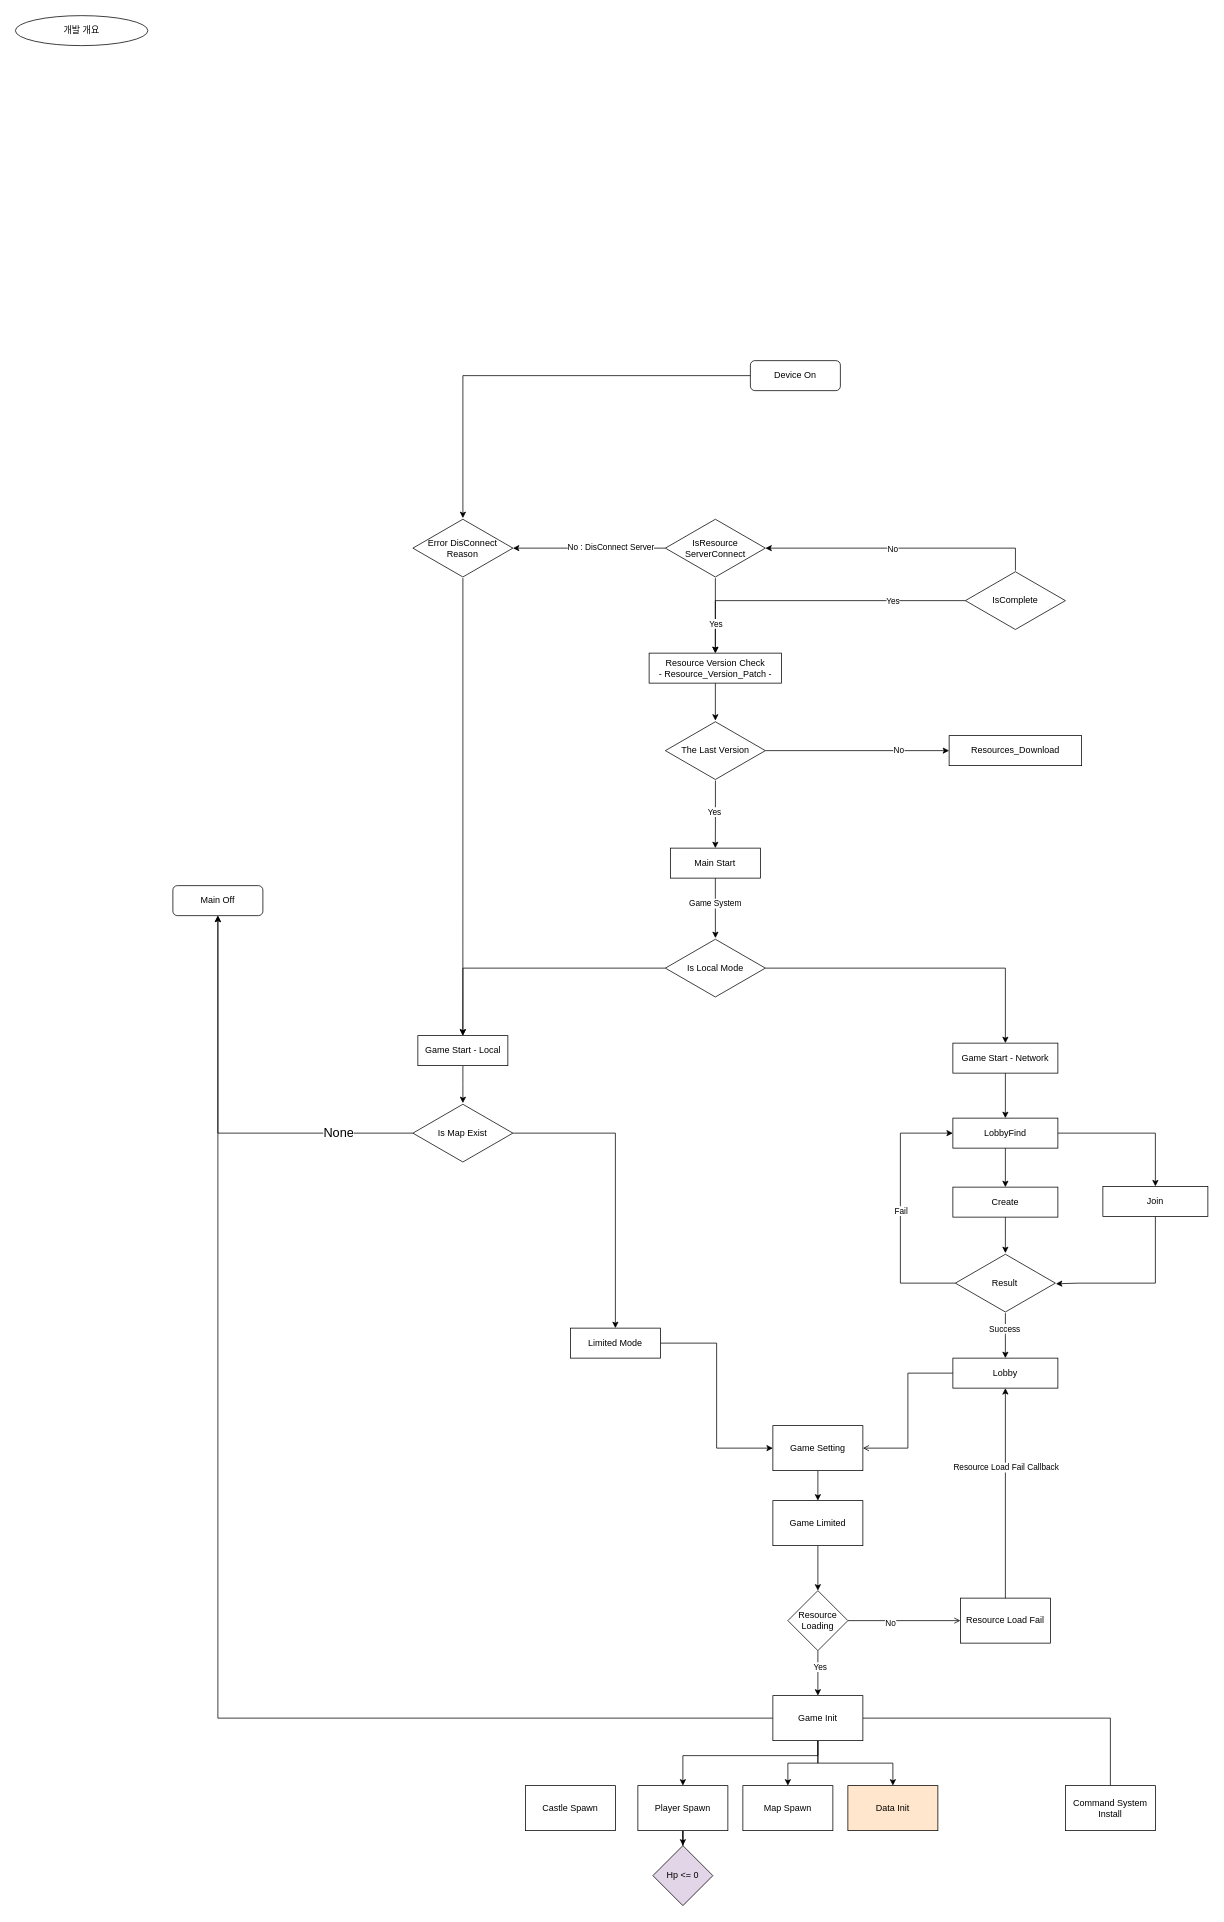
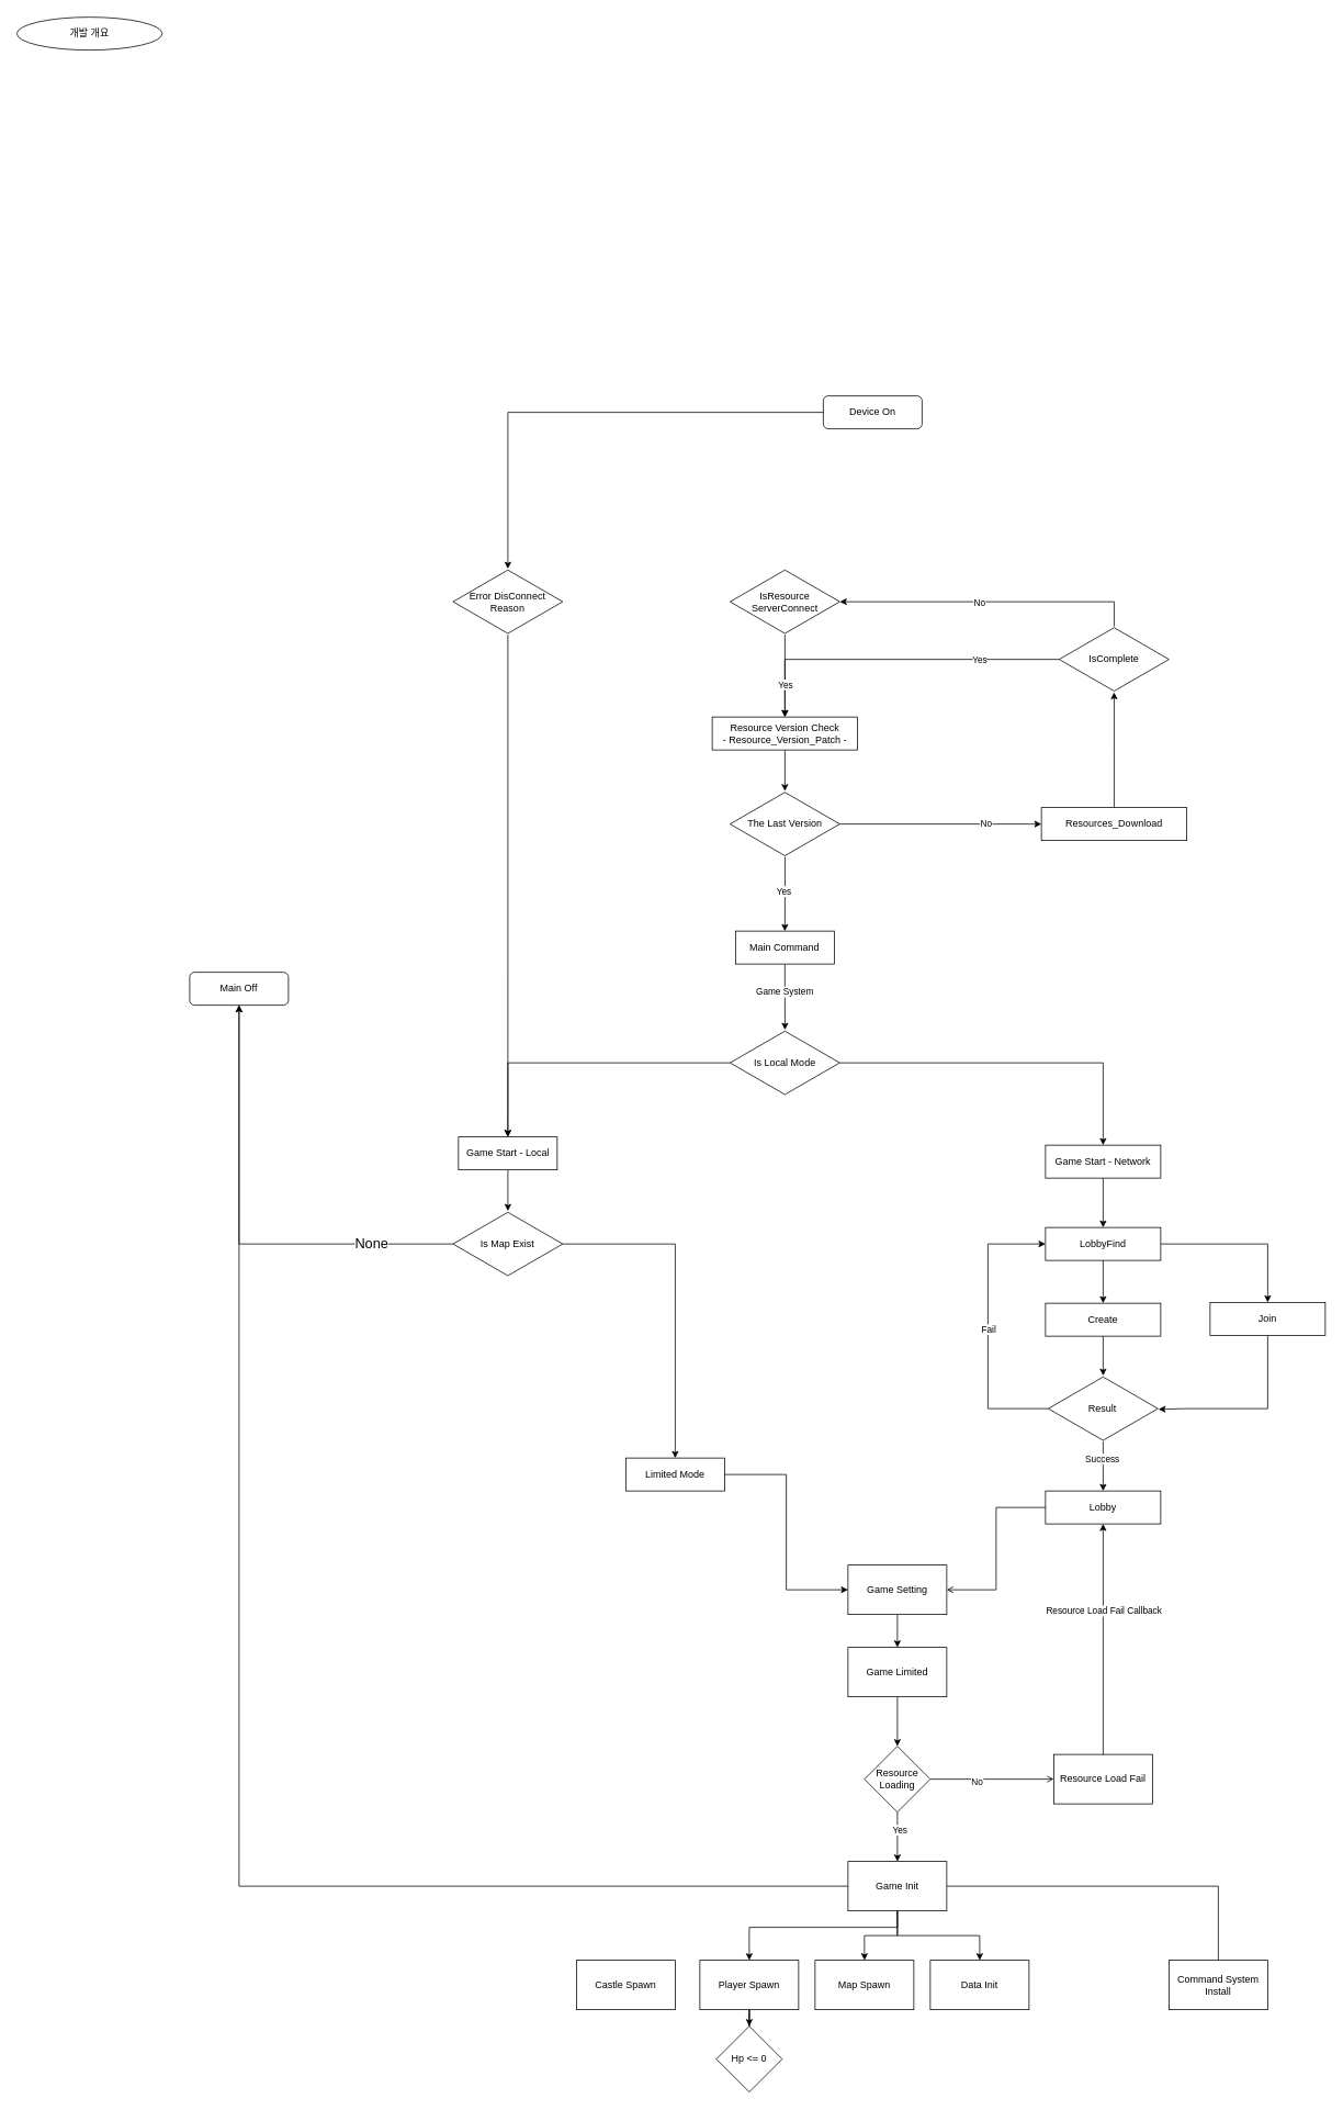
- <mxCell id="23" style="edgeStyle=orthogonalEdgeStyle;rounded=0;orthogonalLoop=1;jettySize=auto;html=1;" edge="1" parent="1" source="27" target="30"><mxGeometry relative="1" as="geometry" /></mxCell>
- <mxCell id="24" value="No : DisConnect Server" style="edgeLabel;html=1;align=center;verticalAlign=middle;resizable=0;points=[];" vertex="1" connectable="0" parent="23"><mxGeometry x="-0.281" y="-2" relative="1" as="geometry"><mxPoint as="offset" /></mxGeometry></mxCell>
+ <mxCell id="16" style="edgeStyle=orthogonalEdgeStyle;rounded=0;orthogonalLoop=1;jettySize=auto;html=1;" edge="1" parent="1" source="17" target="22"><mxGeometry relative="1" as="geometry" /></mxCell>
- <mxCell id="4" value="Main Start" style="rounded=0;whiteSpace=wrap;html=1;" vertex="1" parent="1"><mxGeometry x="893.32" y="1130" width="120" height="40" as="geometry" /></mxCell>
+ <mxCell id="4" value="Main Command" style="rounded=0;whiteSpace=wrap;html=1;" vertex="1" parent="1"><mxGeometry x="893.32" y="1130" width="120" height="40" as="geometry" /></mxCell>
- <mxCell id="78" value="Data Init" style="whiteSpace=wrap;html=1;fillColor=#ffe6cc;" vertex="1" parent="1"><mxGeometry x="1130" y="2380" width="120" height="60" as="geometry" /></mxCell>
+ <mxCell id="78" value="Data Init" style="whiteSpace=wrap;html=1;" vertex="1" parent="1"><mxGeometry x="1130" y="2380" width="120" height="60" as="geometry" /></mxCell>
- <mxCell id="80" value="Hp &amp;lt;= 0" style="rhombus;whiteSpace=wrap;html=1;fillColor=#e1d5e7;" vertex="1" parent="1"><mxGeometry x="870" y="2460" width="80" height="80" as="geometry" /></mxCell>
+ <mxCell id="80" value="Hp &amp;lt;= 0" style="rhombus;whiteSpace=wrap;html=1;" vertex="1" parent="1"><mxGeometry x="870" y="2460" width="80" height="80" as="geometry" /></mxCell>
